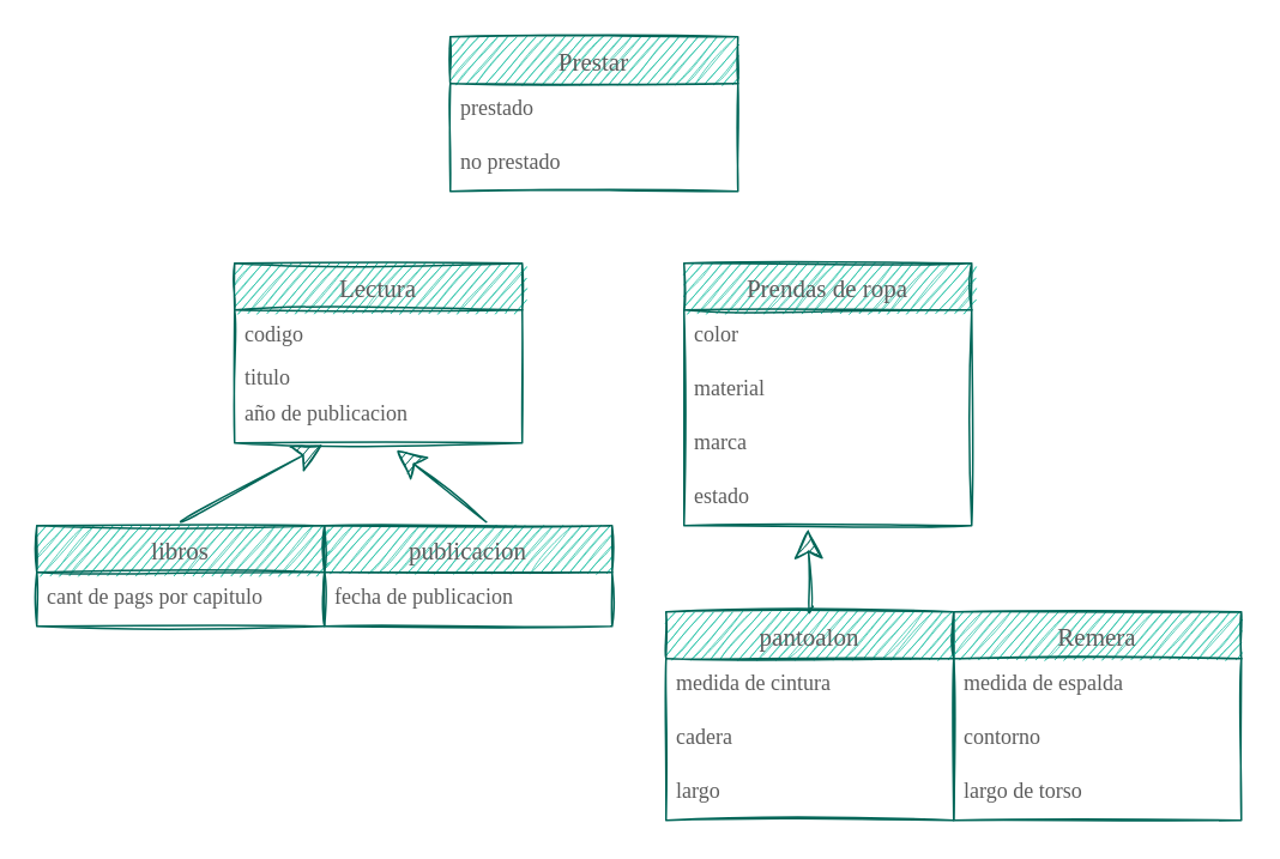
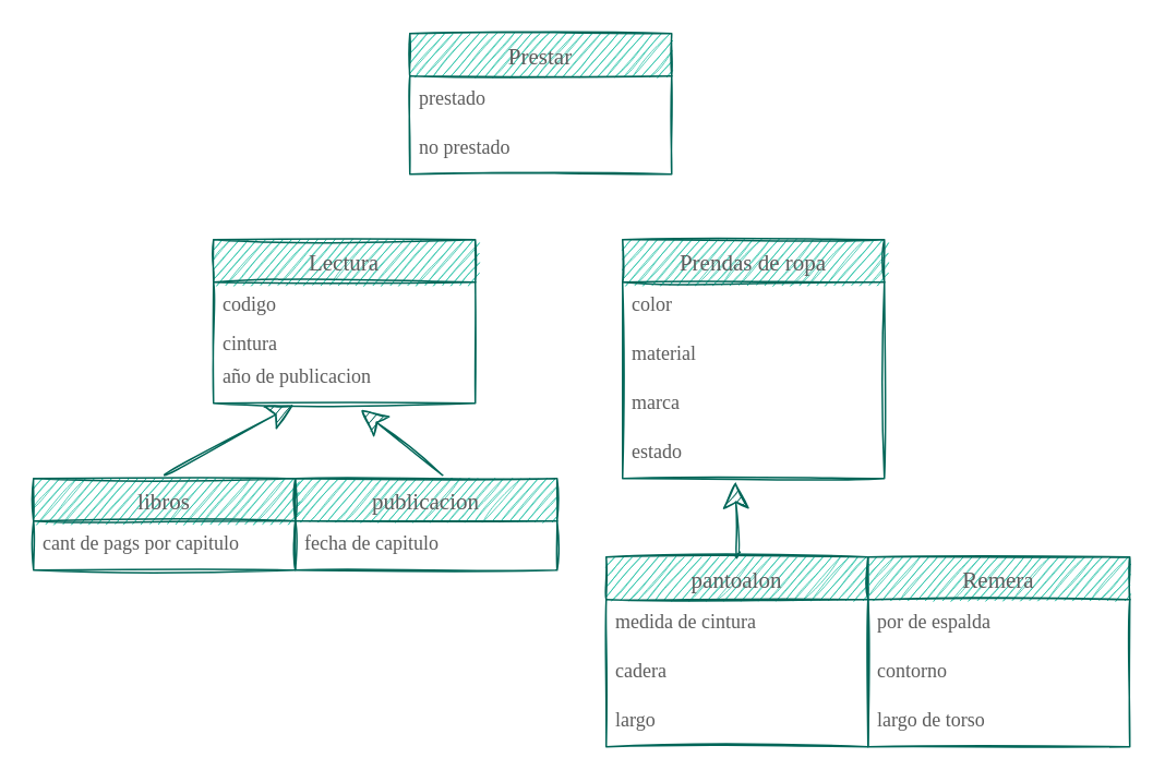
- <mxCell id="4" value="titulo" style="text;strokeColor=none;fillColor=none;spacingLeft=4;spacingRight=4;overflow=hidden;rotatable=0;points=[[0,0.5],[1,0.5]];portConstraint=eastwest;fontSize=12;sketch=1;hachureGap=4;fontFamily=Architects Daughter;fontSource=https%3A%2F%2Ffonts.googleapis.com%2Fcss%3Ffamily%3DArchitects%2BDaughter;fontColor=#5C5C5C;" vertex="1" parent="2"><mxGeometry y="50" width="160" height="20" as="geometry" /></mxCell>
+ <mxCell id="4" value="cintura" style="text;strokeColor=none;fillColor=none;spacingLeft=4;spacingRight=4;overflow=hidden;rotatable=0;points=[[0,0.5],[1,0.5]];portConstraint=eastwest;fontSize=12;sketch=1;hachureGap=4;fontFamily=Architects Daughter;fontSource=https%3A%2F%2Ffonts.googleapis.com%2Fcss%3Ffamily%3DArchitects%2BDaughter;fontColor=#5C5C5C;" vertex="1" parent="2"><mxGeometry y="50" width="160" height="20" as="geometry" /></mxCell>
- <mxCell id="18" value="fecha de publicacion" style="text;strokeColor=none;fillColor=none;spacingLeft=4;spacingRight=4;overflow=hidden;rotatable=0;points=[[0,0.5],[1,0.5]];portConstraint=eastwest;fontSize=12;sketch=1;hachureGap=4;fontFamily=Architects Daughter;fontSource=https%3A%2F%2Ffonts.googleapis.com%2Fcss%3Ffamily%3DArchitects%2BDaughter;fontColor=#5C5C5C;" vertex="1" parent="17"><mxGeometry y="26" width="160" height="30" as="geometry" /></mxCell>
+ <mxCell id="18" value="fecha de capitulo" style="text;strokeColor=none;fillColor=none;spacingLeft=4;spacingRight=4;overflow=hidden;rotatable=0;points=[[0,0.5],[1,0.5]];portConstraint=eastwest;fontSize=12;sketch=1;hachureGap=4;fontFamily=Architects Daughter;fontSource=https%3A%2F%2Ffonts.googleapis.com%2Fcss%3Ffamily%3DArchitects%2BDaughter;fontColor=#5C5C5C;" vertex="1" parent="17"><mxGeometry y="26" width="160" height="30" as="geometry" /></mxCell>
- <mxCell id="24" value="medida de espalda" style="text;strokeColor=none;fillColor=none;spacingLeft=4;spacingRight=4;overflow=hidden;rotatable=0;points=[[0,0.5],[1,0.5]];portConstraint=eastwest;fontSize=12;sketch=1;hachureGap=4;fontFamily=Architects Daughter;fontSource=https%3A%2F%2Ffonts.googleapis.com%2Fcss%3Ffamily%3DArchitects%2BDaughter;fontColor=#5C5C5C;" vertex="1" parent="23"><mxGeometry y="26" width="160" height="30" as="geometry" /></mxCell>
+ <mxCell id="24" value="por de espalda" style="text;strokeColor=none;fillColor=none;spacingLeft=4;spacingRight=4;overflow=hidden;rotatable=0;points=[[0,0.5],[1,0.5]];portConstraint=eastwest;fontSize=12;sketch=1;hachureGap=4;fontFamily=Architects Daughter;fontSource=https%3A%2F%2Ffonts.googleapis.com%2Fcss%3Ffamily%3DArchitects%2BDaughter;fontColor=#5C5C5C;" vertex="1" parent="23"><mxGeometry y="26" width="160" height="30" as="geometry" /></mxCell>
